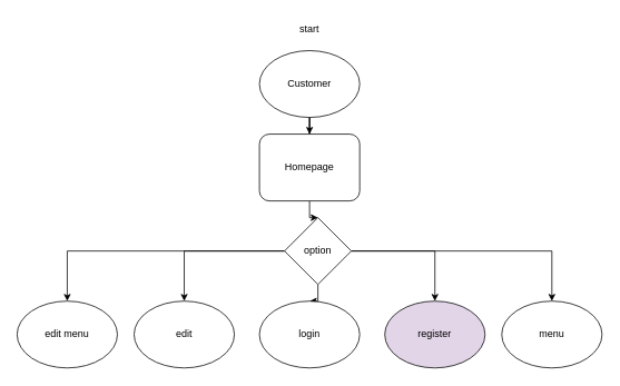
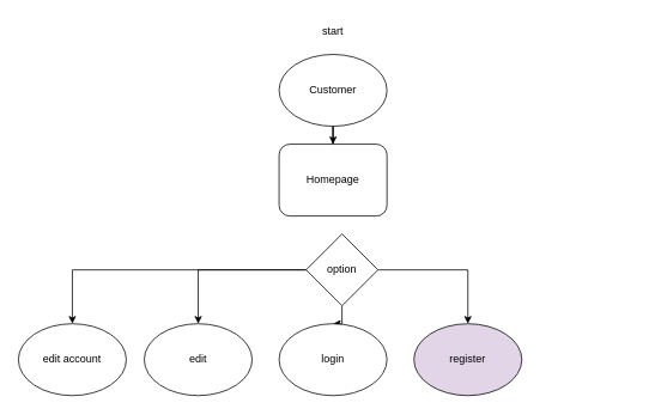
- <mxCell id="5" value="" style="edgeStyle=orthogonalEdgeStyle;rounded=0;orthogonalLoop=1;jettySize=auto;html=1;" edge="1" parent="1" source="6" target="13"><mxGeometry relative="1" as="geometry" /></mxCell>
- <mxCell id="10" style="edgeStyle=orthogonalEdgeStyle;rounded=0;orthogonalLoop=1;jettySize=auto;html=1;entryX=0.5;entryY=0;entryDx=0;entryDy=0;" edge="1" parent="1" source="13" target="17"><mxGeometry relative="1" as="geometry" /></mxCell>
- <mxCell id="7" value="edit menu" style="ellipse;whiteSpace=wrap;html=1;" vertex="1" parent="1"><mxGeometry x="20" y="360" width="120" height="80" as="geometry" /></mxCell>
+ <mxCell id="7" value="edit account" style="ellipse;whiteSpace=wrap;html=1;" vertex="1" parent="1"><mxGeometry x="20" y="360" width="120" height="80" as="geometry" /></mxCell>
- <mxCell id="17" value="menu" style="ellipse;whiteSpace=wrap;html=1;" vertex="1" parent="1"><mxGeometry x="600" y="360" width="120" height="80" as="geometry" /></mxCell>
